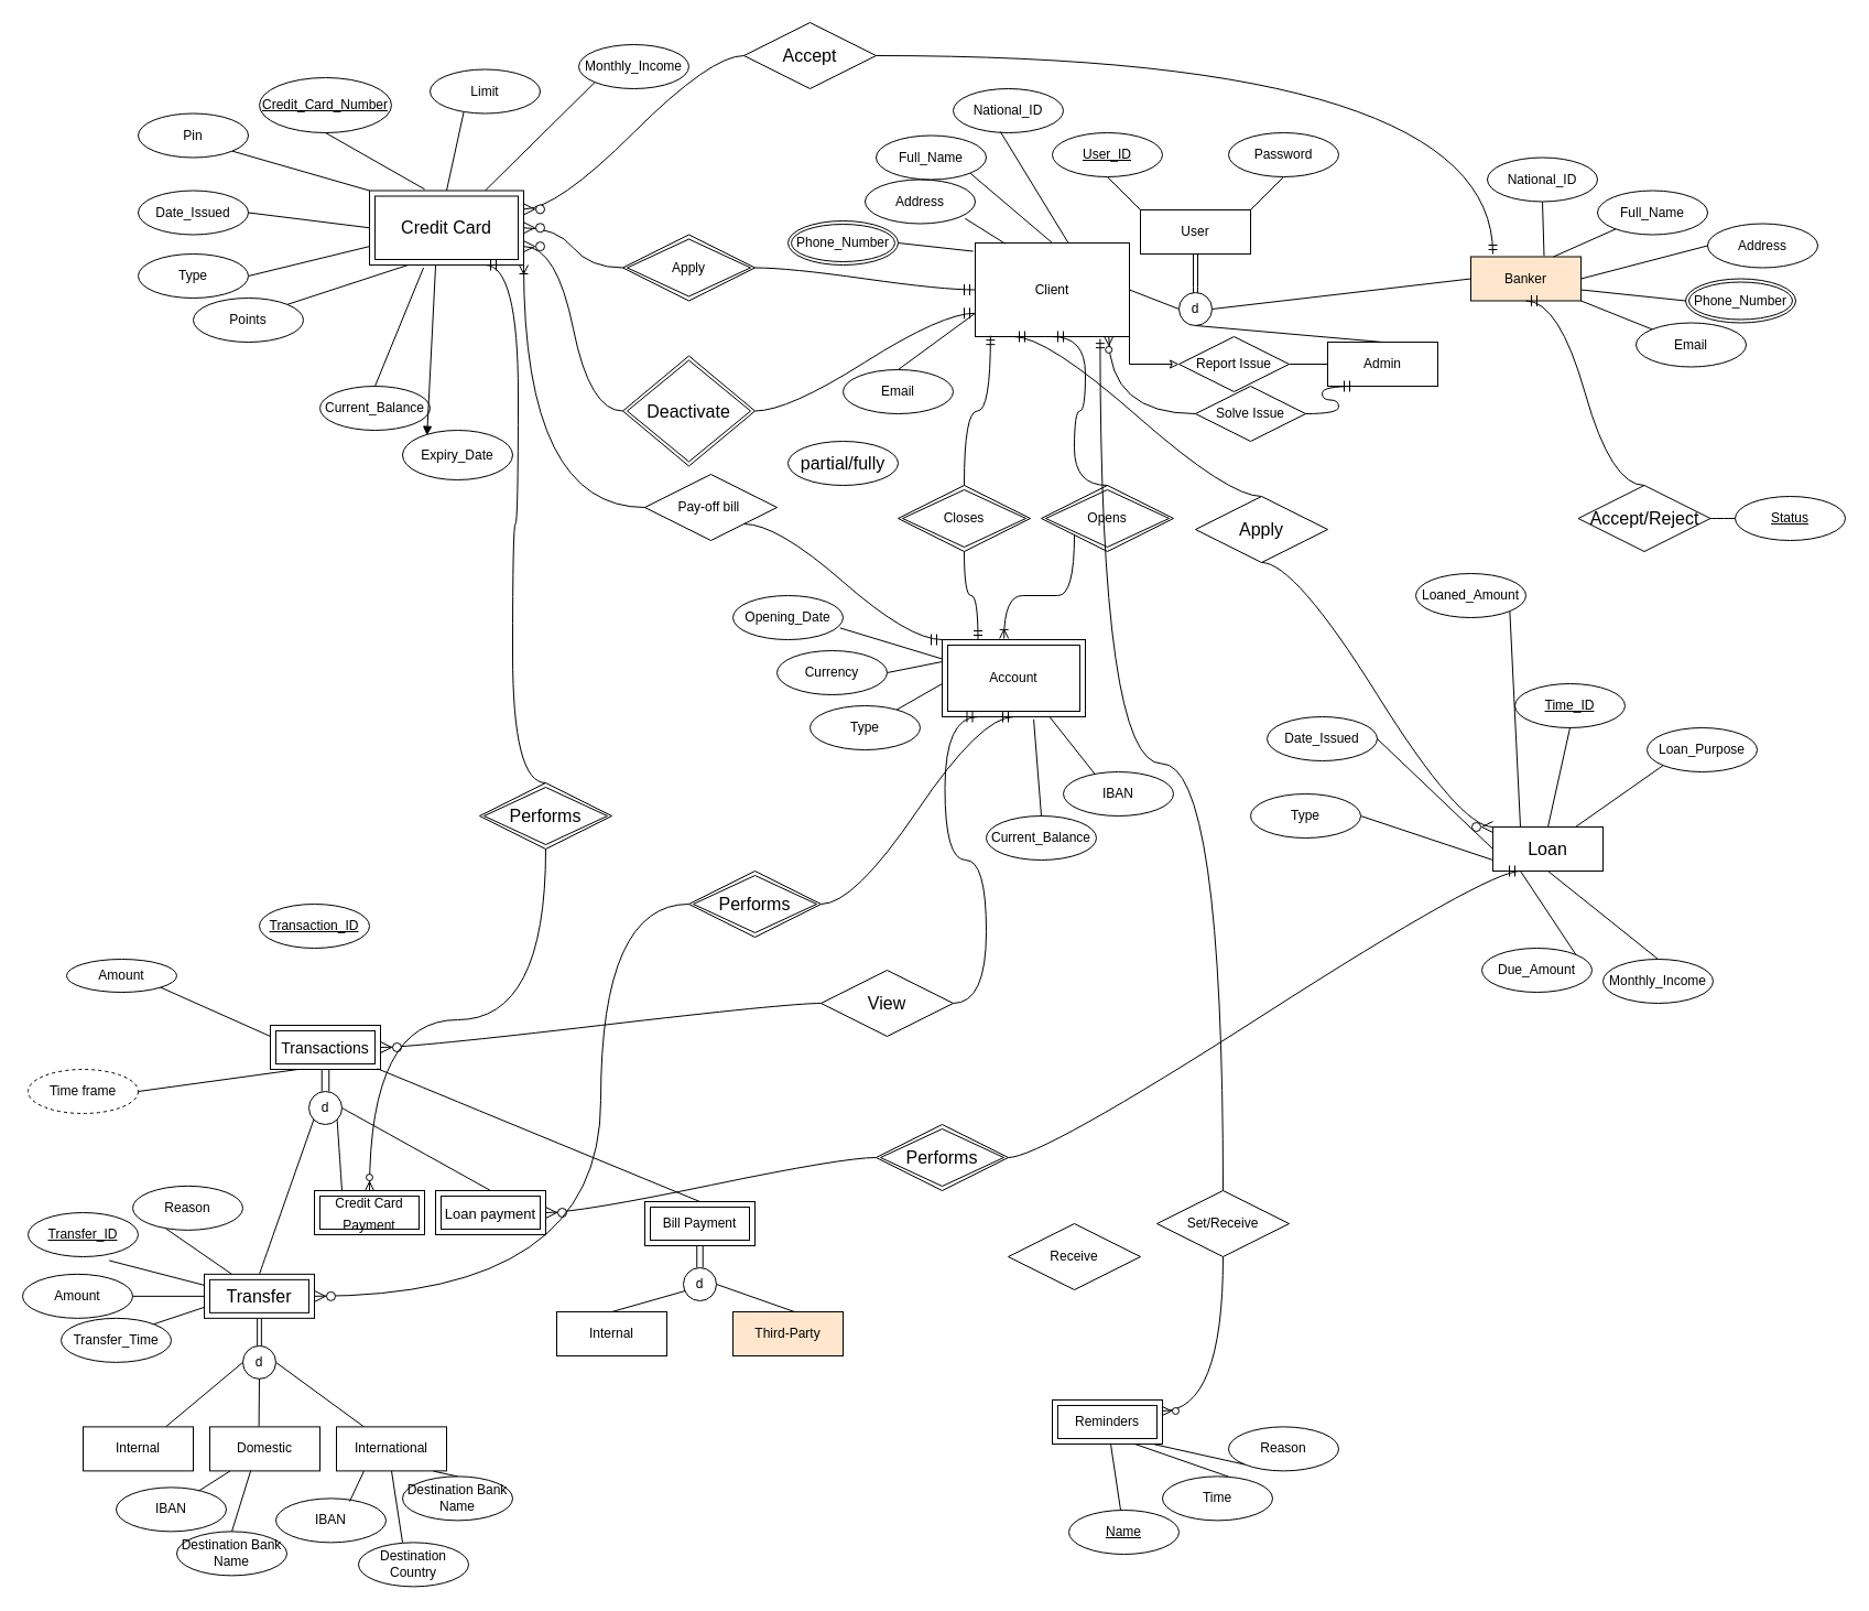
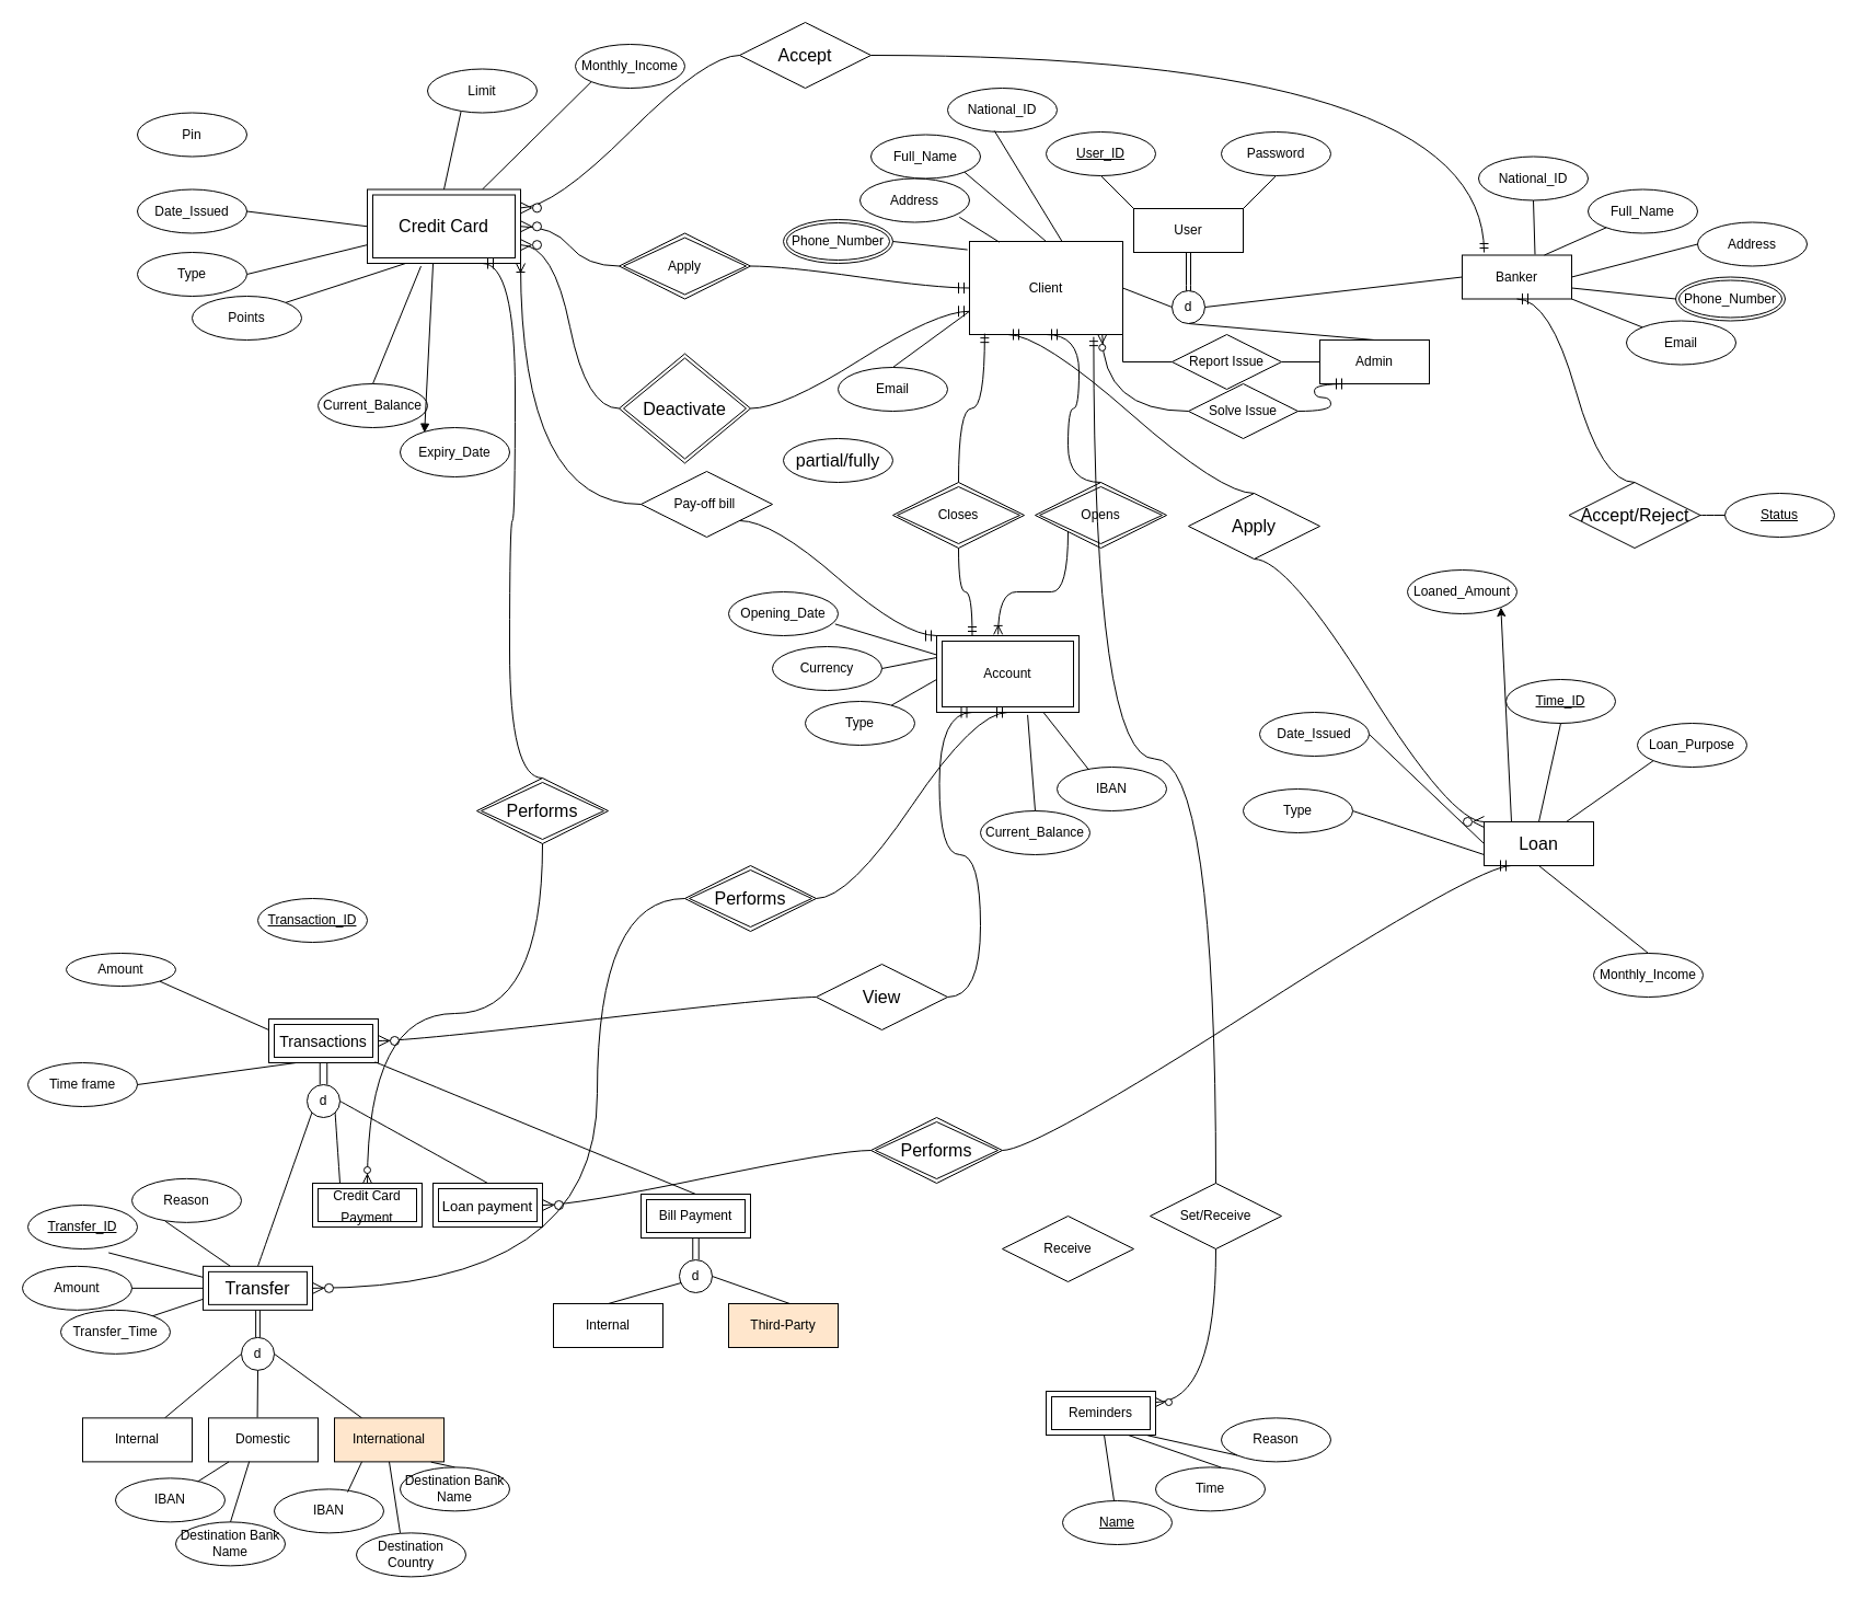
- <mxCell id="79" value="&lt;u&gt;Credit_Card_Number&lt;/u&gt;" style="ellipse;whiteSpace=wrap;html=1;align=center;" vertex="1" parent="1"><mxGeometry x="235" y="70" width="120" height="50" as="geometry" /></mxCell>
- <mxCell id="83" value="" style="endArrow=none;html=1;rounded=0;entryX=0.5;entryY=1;entryDx=0;entryDy=0;exitX=0.358;exitY=-0.018;exitDx=0;exitDy=0;exitPerimeter=0;" edge="1" parent="1" source="97" target="79"><mxGeometry width="50" height="50" relative="1" as="geometry"><mxPoint x="377.7" y="262.54" as="sourcePoint" /><mxPoint x="445" y="212.5" as="targetPoint" /></mxGeometry></mxCell>
- <mxCell id="87" value="" style="endArrow=none;html=1;rounded=0;entryX=1;entryY=1;entryDx=0;entryDy=0;exitX=0;exitY=0;exitDx=0;exitDy=0;" edge="1" parent="1" source="97" target="81"><mxGeometry width="50" height="50" relative="1" as="geometry"><mxPoint x="365" y="262.5" as="sourcePoint" /><mxPoint x="415" y="212.5" as="targetPoint" /></mxGeometry></mxCell>
- <mxCell id="61" value="Banker" style="whiteSpace=wrap;html=1;align=center;fillColor=#ffe6cc;" vertex="1" parent="60"><mxGeometry y="90" width="100" height="40" as="geometry" /></mxCell>
+ <mxCell id="61" value="Banker" style="whiteSpace=wrap;html=1;align=center;" vertex="1" parent="60"><mxGeometry y="90" width="100" height="40" as="geometry" /></mxCell>
- <mxCell id="186" style="edgeStyle=orthogonalEdgeStyle;rounded=0;orthogonalLoop=1;jettySize=auto;html=1;exitX=1;exitY=1;exitDx=0;exitDy=0;entryX=0;entryY=0.5;entryDx=0;entryDy=0;endArrow=classic;endFill=0;" edge="1" parent="1" source="12" target="182"><mxGeometry relative="1" as="geometry" /></mxCell>
+ <mxCell id="186" style="edgeStyle=orthogonalEdgeStyle;rounded=0;orthogonalLoop=1;jettySize=auto;html=1;exitX=1;exitY=1;exitDx=0;exitDy=0;entryX=0;entryY=0.5;entryDx=0;entryDy=0;endArrow=none;endFill=0;" edge="1" parent="1" source="12" target="182"><mxGeometry relative="1" as="geometry" /></mxCell>
- <mxCell id="36" value="" style="endArrow=none;html=1;rounded=0;entryX=1;entryY=1;entryDx=0;entryDy=0;exitX=0.25;exitY=0;exitDx=0;exitDy=0;" edge="1" parent="1" source="112" target="30"><mxGeometry width="50" height="50" relative="1" as="geometry"><mxPoint x="1485" y="760" as="sourcePoint" /><mxPoint x="1405" y="710" as="targetPoint" /></mxGeometry></mxCell>
+ <mxCell id="36" value="" style="endArrow=classic;html=1;rounded=0;entryX=1;entryY=1;entryDx=0;entryDy=0;exitX=0.25;exitY=0;exitDx=0;exitDy=0;" edge="1" parent="1" source="112" target="30"><mxGeometry width="50" height="50" relative="1" as="geometry"><mxPoint x="1485" y="760" as="sourcePoint" /><mxPoint x="1405" y="710" as="targetPoint" /></mxGeometry></mxCell>
- <mxCell id="34" value="" style="endArrow=none;html=1;rounded=0;exitX=1;exitY=0;exitDx=0;exitDy=0;entryX=0.25;entryY=1;entryDx=0;entryDy=0;" edge="1" parent="1" source="31" target="112"><mxGeometry width="50" height="50" relative="1" as="geometry"><mxPoint x="1285" y="850" as="sourcePoint" /><mxPoint x="1460" y="800" as="targetPoint" /></mxGeometry></mxCell>
- <mxCell id="31" value="Due_Amount" style="ellipse;whiteSpace=wrap;html=1;align=center;" vertex="1" parent="1"><mxGeometry x="1345" y="860" width="100" height="40" as="geometry" /></mxCell>
- <mxCell id="113" value="Time frame" style="ellipse;whiteSpace=wrap;html=1;align=center;dashed=1;" vertex="1" parent="1"><mxGeometry x="25" y="970" width="100" height="40" as="geometry" /></mxCell>
+ <mxCell id="113" value="Time frame" style="ellipse;whiteSpace=wrap;html=1;align=center;" vertex="1" parent="1"><mxGeometry x="25" y="970" width="100" height="40" as="geometry" /></mxCell>
- <mxCell id="124" value="International" style="whiteSpace=wrap;html=1;align=center;" vertex="1" parent="1"><mxGeometry x="305" y="1294.39" width="100" height="40" as="geometry" /></mxCell>
+ <mxCell id="124" value="International" style="whiteSpace=wrap;html=1;align=center;fillColor=#ffe6cc;" vertex="1" parent="1"><mxGeometry x="305" y="1294.39" width="100" height="40" as="geometry" /></mxCell>
